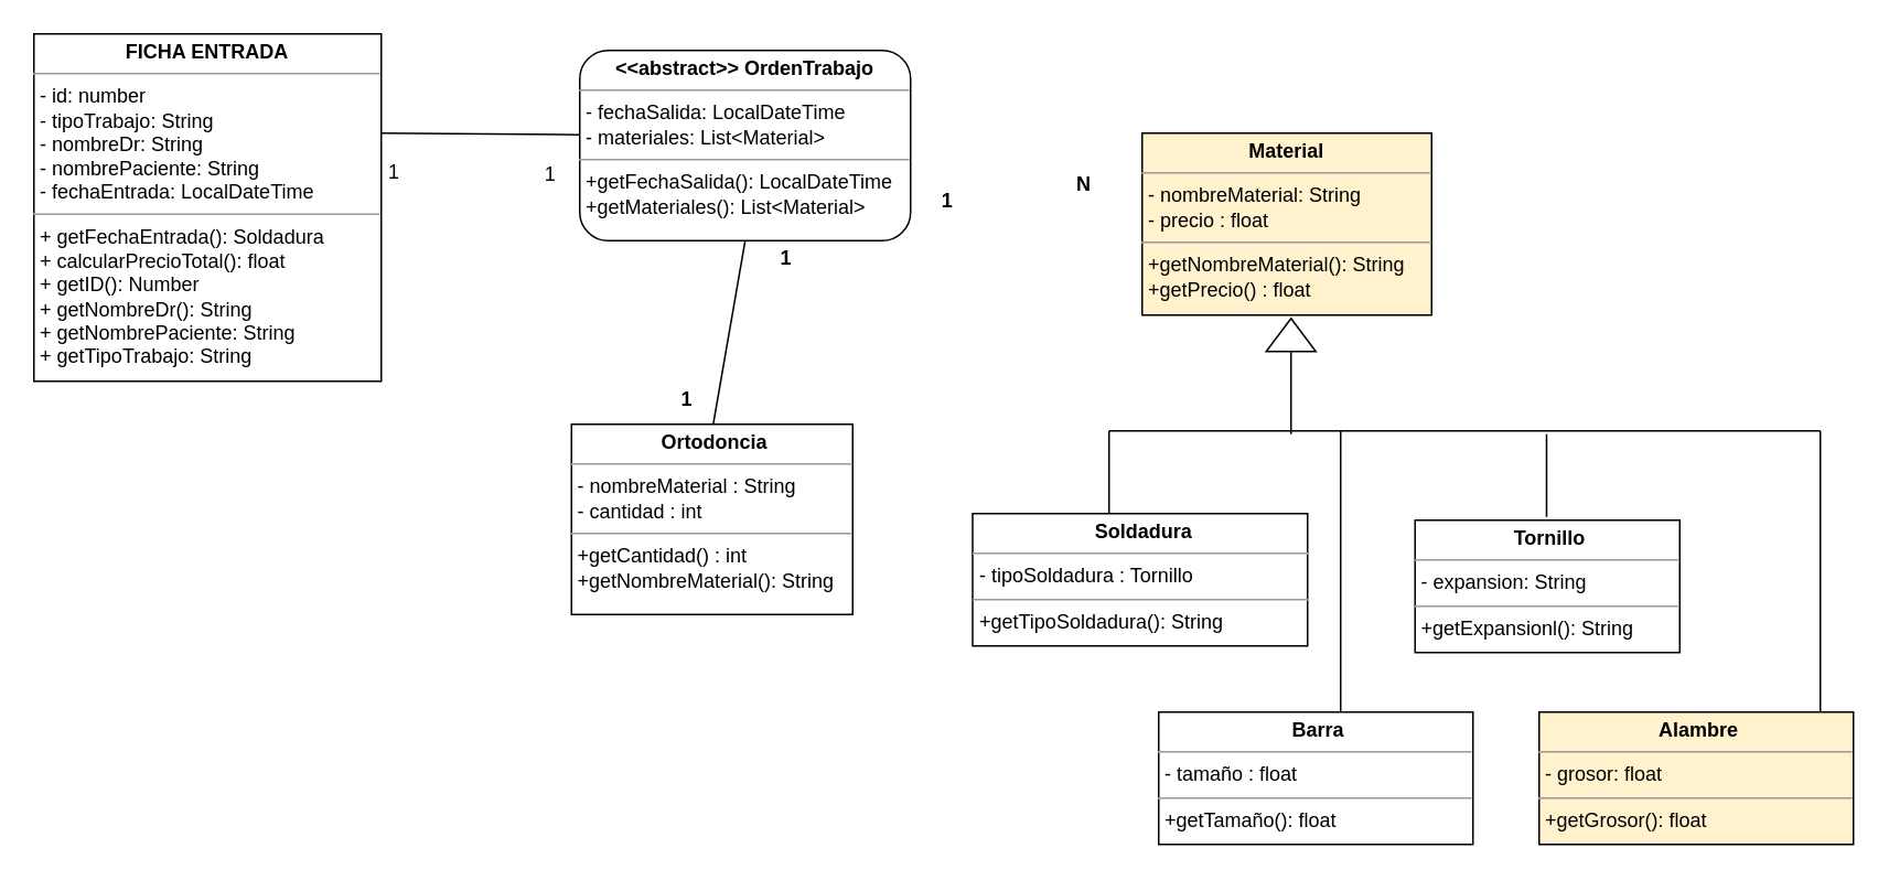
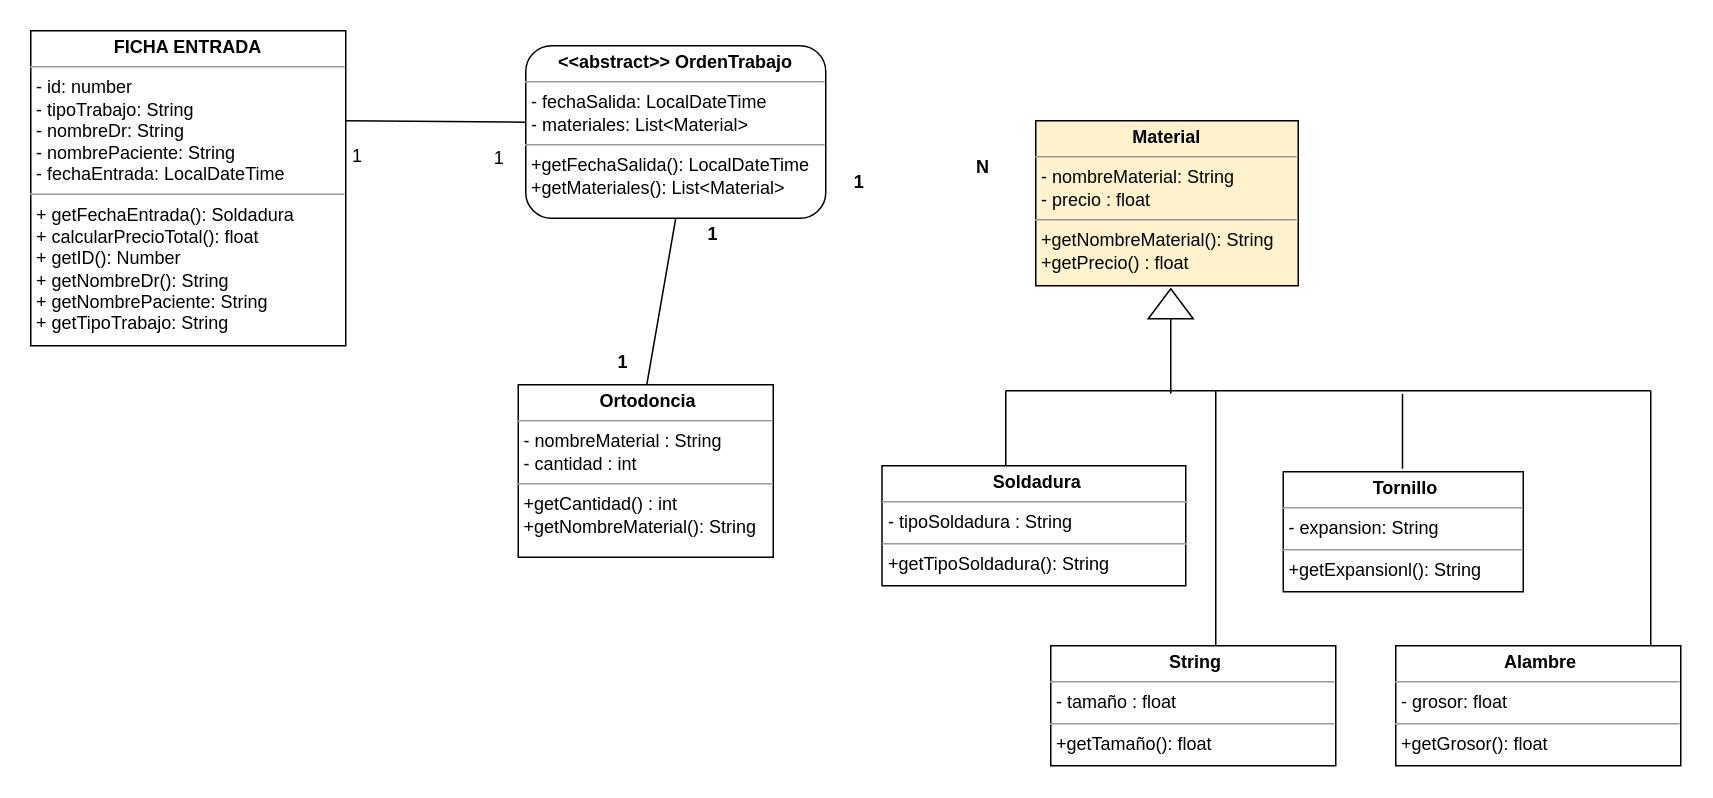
- <mxCell id="18" value="&lt;p style=&quot;margin: 0px ; margin-top: 4px ; text-align: center&quot;&gt;&lt;b&gt;&amp;nbsp;Soldadura&lt;/b&gt;&lt;/p&gt;&lt;hr size=&quot;1&quot;&gt;&lt;p style=&quot;margin: 0px ; margin-left: 4px&quot;&gt;- tipoSoldadura : Tornillo&lt;/p&gt;&lt;hr size=&quot;1&quot;&gt;&lt;p style=&quot;margin: 0px ; margin-left: 4px&quot;&gt;+getTipoSoldadura(): String&lt;/p&gt;&lt;p style=&quot;margin: 0px ; margin-left: 4px&quot;&gt;&lt;br&gt;&lt;/p&gt;" style="verticalAlign=top;align=left;overflow=fill;fontSize=12;fontFamily=Helvetica;html=1;" parent="1" vertex="1"><mxGeometry x="587.5" y="310" width="202.5" height="80" as="geometry" /></mxCell>
+ <mxCell id="18" value="&lt;p style=&quot;margin: 0px ; margin-top: 4px ; text-align: center&quot;&gt;&lt;b&gt;&amp;nbsp;Soldadura&lt;/b&gt;&lt;/p&gt;&lt;hr size=&quot;1&quot;&gt;&lt;p style=&quot;margin: 0px ; margin-left: 4px&quot;&gt;- tipoSoldadura : String&lt;/p&gt;&lt;hr size=&quot;1&quot;&gt;&lt;p style=&quot;margin: 0px ; margin-left: 4px&quot;&gt;+getTipoSoldadura(): String&lt;/p&gt;&lt;p style=&quot;margin: 0px ; margin-left: 4px&quot;&gt;&lt;br&gt;&lt;/p&gt;" style="verticalAlign=top;align=left;overflow=fill;fontSize=12;fontFamily=Helvetica;html=1;" parent="1" vertex="1"><mxGeometry x="587.5" y="310" width="202.5" height="80" as="geometry" /></mxCell>
- <mxCell id="19" value="&lt;p style=&quot;margin: 0px ; margin-top: 4px ; text-align: center&quot;&gt;&lt;b&gt;&amp;nbsp;Barra&lt;/b&gt;&lt;/p&gt;&lt;hr size=&quot;1&quot;&gt;&lt;p style=&quot;margin: 0px ; margin-left: 4px&quot;&gt;- tamaño : float&lt;/p&gt;&lt;hr size=&quot;1&quot;&gt;&lt;p style=&quot;margin: 0px ; margin-left: 4px&quot;&gt;+getTamaño(): float&lt;/p&gt;" style="verticalAlign=top;align=left;overflow=fill;fontSize=12;fontFamily=Helvetica;html=1;" parent="1" vertex="1"><mxGeometry x="700" y="430" width="190" height="80" as="geometry" /></mxCell>
+ <mxCell id="19" value="&lt;p style=&quot;margin: 0px ; margin-top: 4px ; text-align: center&quot;&gt;&lt;b&gt;&amp;nbsp;String&lt;/b&gt;&lt;/p&gt;&lt;hr size=&quot;1&quot;&gt;&lt;p style=&quot;margin: 0px ; margin-left: 4px&quot;&gt;- tamaño : float&lt;/p&gt;&lt;hr size=&quot;1&quot;&gt;&lt;p style=&quot;margin: 0px ; margin-left: 4px&quot;&gt;+getTamaño(): float&lt;/p&gt;" style="verticalAlign=top;align=left;overflow=fill;fontSize=12;fontFamily=Helvetica;html=1;" parent="1" vertex="1"><mxGeometry x="700" y="430" width="190" height="80" as="geometry" /></mxCell>
- <mxCell id="21" value="&lt;p style=&quot;margin: 0px ; margin-top: 4px ; text-align: center&quot;&gt;&lt;b&gt;&amp;nbsp;Alambre&lt;/b&gt;&lt;/p&gt;&lt;hr size=&quot;1&quot;&gt;&lt;p style=&quot;margin: 0px ; margin-left: 4px&quot;&gt;- grosor: float&lt;/p&gt;&lt;hr size=&quot;1&quot;&gt;&lt;p style=&quot;margin: 0px ; margin-left: 4px&quot;&gt;+getGrosor(): float&lt;/p&gt;" style="verticalAlign=top;align=left;overflow=fill;fontSize=12;fontFamily=Helvetica;html=1;fillColor=#fff2cc;" parent="1" vertex="1"><mxGeometry x="930" y="430" width="190" height="80" as="geometry" /></mxCell>
+ <mxCell id="21" value="&lt;p style=&quot;margin: 0px ; margin-top: 4px ; text-align: center&quot;&gt;&lt;b&gt;&amp;nbsp;Alambre&lt;/b&gt;&lt;/p&gt;&lt;hr size=&quot;1&quot;&gt;&lt;p style=&quot;margin: 0px ; margin-left: 4px&quot;&gt;- grosor: float&lt;/p&gt;&lt;hr size=&quot;1&quot;&gt;&lt;p style=&quot;margin: 0px ; margin-left: 4px&quot;&gt;+getGrosor(): float&lt;/p&gt;" style="verticalAlign=top;align=left;overflow=fill;fontSize=12;fontFamily=Helvetica;html=1;" parent="1" vertex="1"><mxGeometry x="930" y="430" width="190" height="80" as="geometry" /></mxCell>
